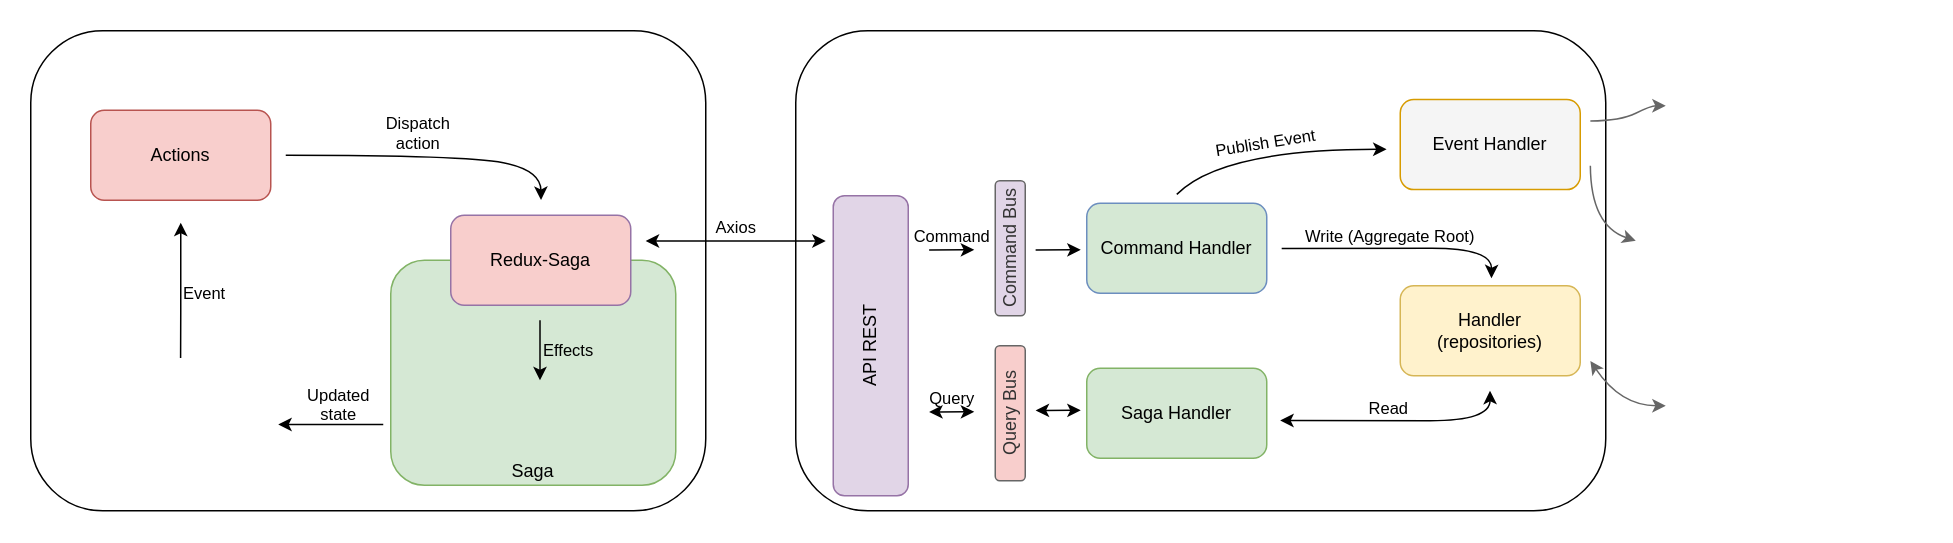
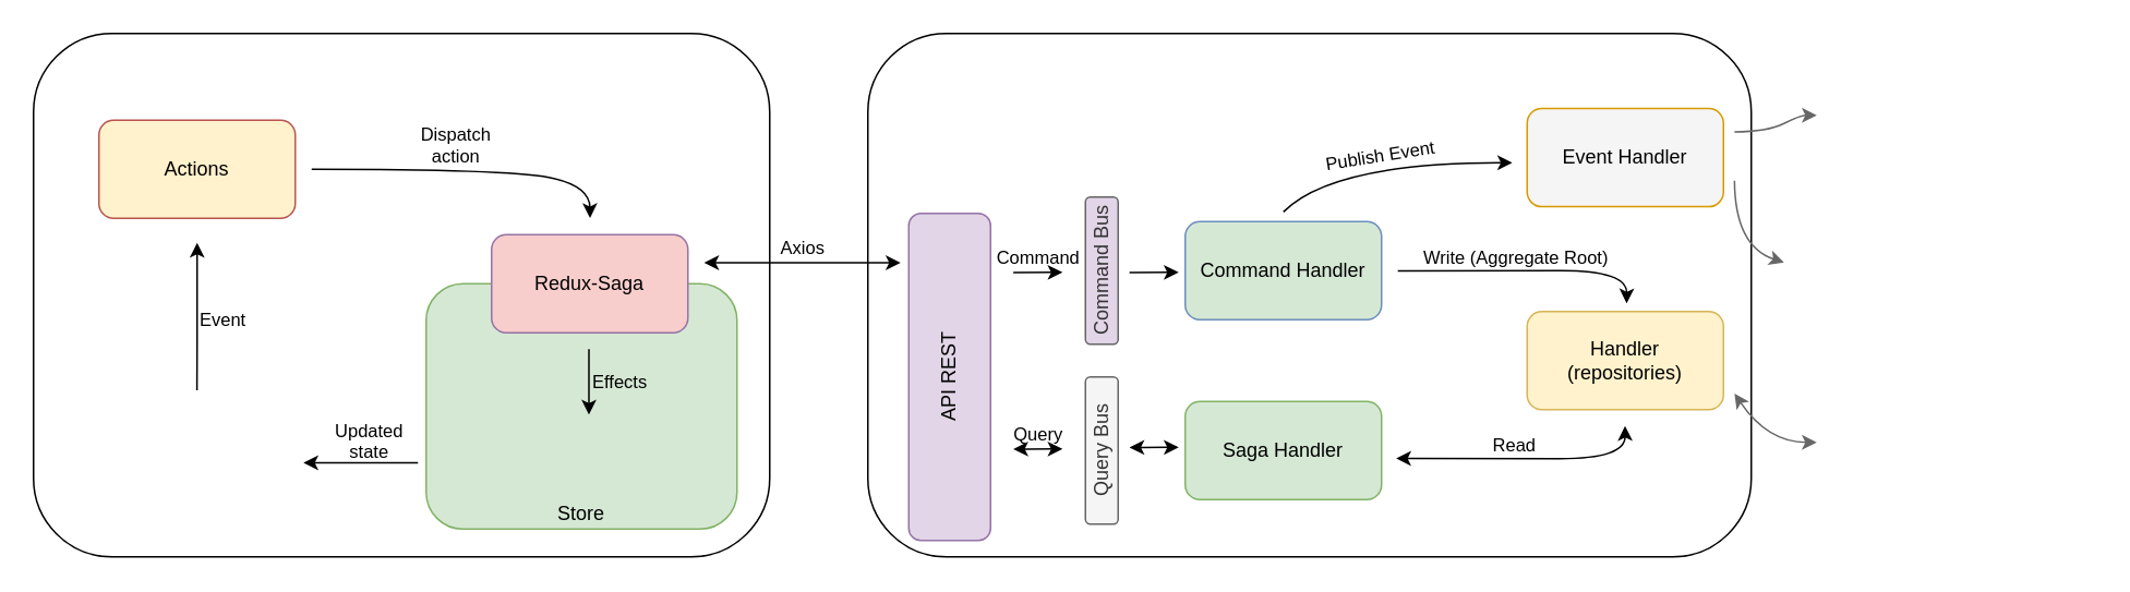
- <mxCell id="15" value="Actions" style="rounded=1;whiteSpace=wrap;html=1;labelBackgroundColor=none;fillColor=#f8cecc;strokeColor=#b85450;" vertex="1" parent="2"><mxGeometry x="40" y="53" width="120" height="60" as="geometry" /></mxCell>
+ <mxCell id="15" value="Actions" style="rounded=1;whiteSpace=wrap;html=1;labelBackgroundColor=none;fillColor=#fff2cc;strokeColor=#b85450;" vertex="1" parent="2"><mxGeometry x="40" y="53" width="120" height="60" as="geometry" /></mxCell>
- <mxCell id="25" value="Query Bus" style="rounded=1;whiteSpace=wrap;html=1;labelBackgroundColor=none;fillColor=#f8cecc;strokeColor=#666666;align=center;horizontal=0;fontColor=#333333;" vertex="1" parent="1"><mxGeometry x="663" y="230" width="20" height="90" as="geometry" /></mxCell>
+ <mxCell id="25" value="Query Bus" style="rounded=1;whiteSpace=wrap;html=1;labelBackgroundColor=none;fillColor=#f5f5f5;strokeColor=#666666;align=center;horizontal=0;fontColor=#333333;" vertex="1" parent="1"><mxGeometry x="663" y="230" width="20" height="90" as="geometry" /></mxCell>
- <mxCell id="7" value="Saga" style="rounded=1;whiteSpace=wrap;html=1;fillColor=#d5e8d4;strokeColor=#82b366;verticalAlign=bottom;" vertex="1" parent="6"><mxGeometry y="30" width="190" height="150" as="geometry" /></mxCell>
+ <mxCell id="7" value="Store" style="rounded=1;whiteSpace=wrap;html=1;fillColor=#d5e8d4;strokeColor=#82b366;verticalAlign=bottom;" vertex="1" parent="6"><mxGeometry y="30" width="190" height="150" as="geometry" /></mxCell>
